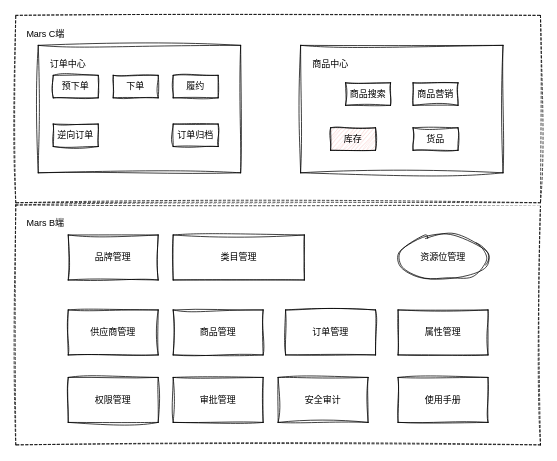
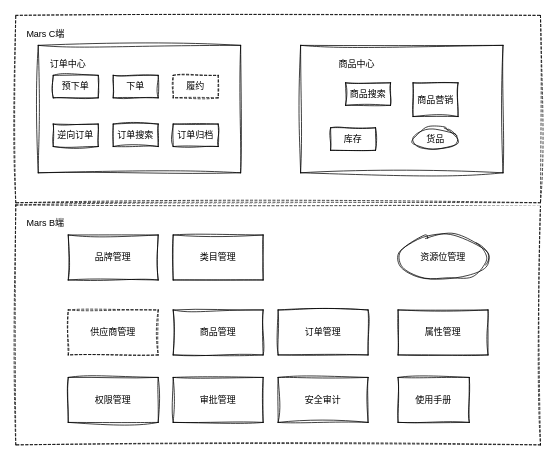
- <mxCell id="24" value="商品中心" style="text;html=1;strokeColor=none;fillColor=none;align=center;verticalAlign=middle;whiteSpace=wrap;rounded=0;" vertex="1" parent="1"><mxGeometry x="410" y="70" width="60" height="30" as="geometry" /></mxCell>
+ <mxCell id="24" value="商品中心" style="text;html=1;strokeColor=none;fillColor=none;align=center;verticalAlign=middle;whiteSpace=wrap;rounded=0;" vertex="1" parent="1"><mxGeometry x="445" y="70" width="60" height="30" as="geometry" /></mxCell>
- <mxCell id="20" value="履约" style="rounded=0;whiteSpace=wrap;html=1;sketch=1;curveFitting=1;jiggle=2;" vertex="1" parent="1"><mxGeometry x="230" y="100" width="60" height="30" as="geometry" /></mxCell>
+ <mxCell id="20" value="履约" style="rounded=0;whiteSpace=wrap;html=1;sketch=1;curveFitting=1;jiggle=2;dashed=1;" vertex="1" parent="1"><mxGeometry x="230" y="100" width="60" height="30" as="geometry" /></mxCell>
- <mxCell id="26" value="商品营销" style="rounded=0;whiteSpace=wrap;html=1;sketch=1;curveFitting=1;jiggle=2;" vertex="1" parent="1"><mxGeometry x="550" y="110" width="60" height="30" as="geometry" /></mxCell>
+ <mxCell id="26" value="商品营销" style="rounded=0;whiteSpace=wrap;html=1;sketch=1;curveFitting=1;jiggle=2;" vertex="1" parent="1"><mxGeometry x="550" y="110" width="60" height="45" as="geometry" /></mxCell>
+ <mxCell id="23" value="订单搜索" style="rounded=0;whiteSpace=wrap;html=1;sketch=1;curveFitting=1;jiggle=2;" vertex="1" parent="1"><mxGeometry x="150" y="165" width="60" height="30" as="geometry" /></mxCell>
- <mxCell id="28" value="库存" style="rounded=0;whiteSpace=wrap;html=1;sketch=1;curveFitting=1;jiggle=2;fillColor=#f8cecc;" vertex="1" parent="1"><mxGeometry x="440" y="170" width="60" height="30" as="geometry" /></mxCell>
+ <mxCell id="28" value="库存" style="rounded=0;whiteSpace=wrap;html=1;sketch=1;curveFitting=1;jiggle=2;" vertex="1" parent="1"><mxGeometry x="440" y="170" width="60" height="30" as="geometry" /></mxCell>
- <mxCell id="29" value="货品" style="rounded=0;whiteSpace=wrap;html=1;sketch=1;curveFitting=1;jiggle=2;" vertex="1" parent="1"><mxGeometry x="550" y="170" width="60" height="30" as="geometry" /></mxCell>
+ <mxCell id="29" value="货品" style="ellipse;whiteSpace=wrap;html=1;sketch=1;curveFitting=1;jiggle=2;" vertex="1" parent="1"><mxGeometry x="550" y="170" width="60" height="30" as="geometry" /></mxCell>
- <mxCell id="4" value="类目管理" style="rounded=0;whiteSpace=wrap;html=1;sketch=1;curveFitting=1;jiggle=2;" vertex="1" parent="1"><mxGeometry x="230" y="313" width="175" height="60" as="geometry" /></mxCell>
+ <mxCell id="4" value="类目管理" style="rounded=0;whiteSpace=wrap;html=1;sketch=1;curveFitting=1;jiggle=2;" vertex="1" parent="1"><mxGeometry x="230" y="313" width="120" height="60" as="geometry" /></mxCell>
- <mxCell id="5" value="供应商管理" style="rounded=0;whiteSpace=wrap;html=1;sketch=1;curveFitting=1;jiggle=2;" vertex="1" parent="1"><mxGeometry x="90" y="413" width="120" height="60" as="geometry" /></mxCell>
+ <mxCell id="5" value="供应商管理" style="rounded=0;whiteSpace=wrap;html=1;sketch=1;curveFitting=1;jiggle=2;dashed=1;" vertex="1" parent="1"><mxGeometry x="90" y="413" width="120" height="60" as="geometry" /></mxCell>
- <mxCell id="7" value="订单管理" style="rounded=0;whiteSpace=wrap;html=1;sketch=1;curveFitting=1;jiggle=2;" vertex="1" parent="1"><mxGeometry x="380" y="413" width="120" height="60" as="geometry" /></mxCell>
+ <mxCell id="7" value="订单管理" style="rounded=0;whiteSpace=wrap;html=1;sketch=1;curveFitting=1;jiggle=2;" vertex="1" parent="1"><mxGeometry x="370" y="413" width="120" height="60" as="geometry" /></mxCell>
- <mxCell id="30" value="使用手册" style="rounded=0;whiteSpace=wrap;html=1;sketch=1;curveFitting=1;jiggle=2;" vertex="1" parent="1"><mxGeometry x="530" y="503" width="120" height="60" as="geometry" /></mxCell>
+ <mxCell id="30" value="使用手册" style="rounded=0;whiteSpace=wrap;html=1;sketch=1;curveFitting=1;jiggle=2;" vertex="1" parent="1"><mxGeometry x="530" y="503" width="95" height="60" as="geometry" /></mxCell>
